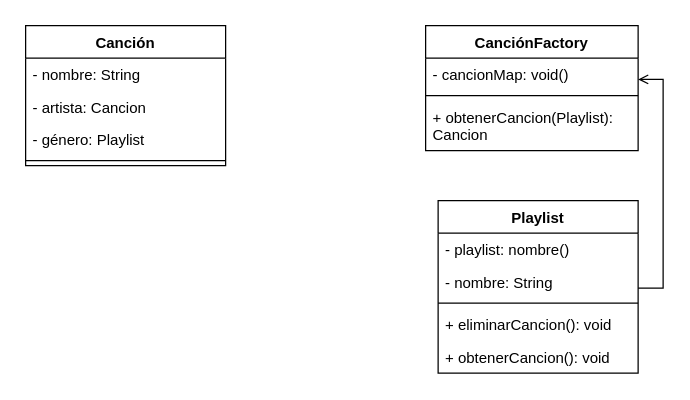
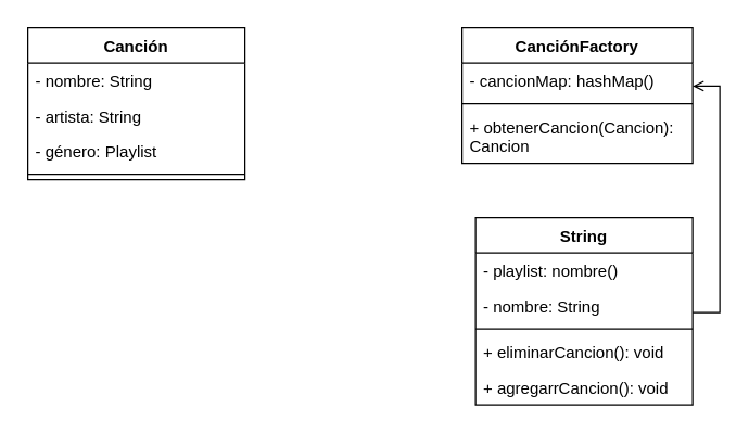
- <mxCell id="8" value="- cancionMap: void()" style="text;strokeColor=none;fillColor=none;align=left;verticalAlign=top;spacingLeft=4;spacingRight=4;overflow=hidden;rotatable=0;points=[[0,0.5],[1,0.5]];portConstraint=eastwest;" vertex="1" parent="7"><mxGeometry y="26" width="170" height="26" as="geometry" /></mxCell>
+ <mxCell id="8" value="- cancionMap: hashMap()" style="text;strokeColor=none;fillColor=none;align=left;verticalAlign=top;spacingLeft=4;spacingRight=4;overflow=hidden;rotatable=0;points=[[0,0.5],[1,0.5]];portConstraint=eastwest;" vertex="1" parent="7"><mxGeometry y="26" width="170" height="26" as="geometry" /></mxCell>
- <mxCell id="4" value="- artista: Cancion" style="text;strokeColor=none;fillColor=none;align=left;verticalAlign=top;spacingLeft=4;spacingRight=4;overflow=hidden;rotatable=0;points=[[0,0.5],[1,0.5]];portConstraint=eastwest;" vertex="1" parent="2"><mxGeometry y="52" width="160" height="26" as="geometry" /></mxCell>
+ <mxCell id="4" value="- artista: String" style="text;strokeColor=none;fillColor=none;align=left;verticalAlign=top;spacingLeft=4;spacingRight=4;overflow=hidden;rotatable=0;points=[[0,0.5],[1,0.5]];portConstraint=eastwest;" vertex="1" parent="2"><mxGeometry y="52" width="160" height="26" as="geometry" /></mxCell>
- <mxCell id="10" value="+ obtenerCancion(Playlist): &#10;Cancion" style="text;strokeColor=none;fillColor=none;align=left;verticalAlign=top;spacingLeft=4;spacingRight=4;overflow=hidden;rotatable=0;points=[[0,0.5],[1,0.5]];portConstraint=eastwest;" vertex="1" parent="7"><mxGeometry y="60" width="170" height="40" as="geometry" /></mxCell>
+ <mxCell id="10" value="+ obtenerCancion(Cancion): &#10;Cancion" style="text;strokeColor=none;fillColor=none;align=left;verticalAlign=top;spacingLeft=4;spacingRight=4;overflow=hidden;rotatable=0;points=[[0,0.5],[1,0.5]];portConstraint=eastwest;" vertex="1" parent="7"><mxGeometry y="60" width="170" height="40" as="geometry" /></mxCell>
- <mxCell id="11" value="Playlist" style="swimlane;fontStyle=1;align=center;verticalAlign=top;childLayout=stackLayout;horizontal=1;startSize=26;horizontalStack=0;resizeParent=1;resizeParentMax=0;resizeLast=0;collapsible=1;marginBottom=0;" vertex="1" parent="1"><mxGeometry x="350" y="160" width="160" height="138" as="geometry" /></mxCell>
+ <mxCell id="11" value="String" style="swimlane;fontStyle=1;align=center;verticalAlign=top;childLayout=stackLayout;horizontal=1;startSize=26;horizontalStack=0;resizeParent=1;resizeParentMax=0;resizeLast=0;collapsible=1;marginBottom=0;" vertex="1" parent="1"><mxGeometry x="350" y="160" width="160" height="138" as="geometry" /></mxCell>
- <mxCell id="16" value="+ obtenerCancion(): void" style="text;strokeColor=none;fillColor=none;align=left;verticalAlign=top;spacingLeft=4;spacingRight=4;overflow=hidden;rotatable=0;points=[[0,0.5],[1,0.5]];portConstraint=eastwest;" vertex="1" parent="11"><mxGeometry y="112" width="160" height="26" as="geometry" /></mxCell>
+ <mxCell id="16" value="+ agregarrCancion(): void" style="text;strokeColor=none;fillColor=none;align=left;verticalAlign=top;spacingLeft=4;spacingRight=4;overflow=hidden;rotatable=0;points=[[0,0.5],[1,0.5]];portConstraint=eastwest;" vertex="1" parent="11"><mxGeometry y="112" width="160" height="26" as="geometry" /></mxCell>
